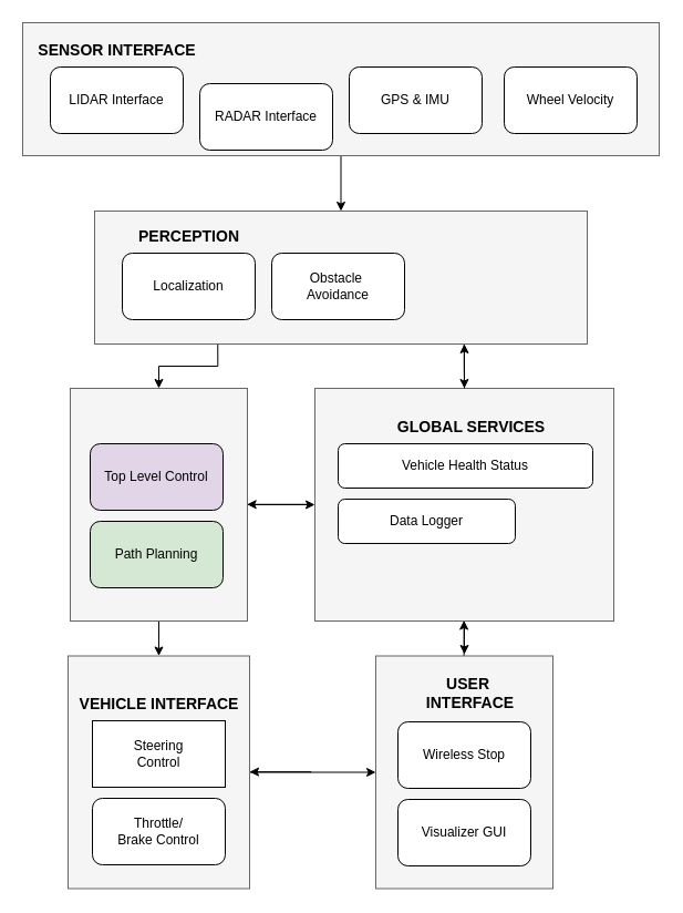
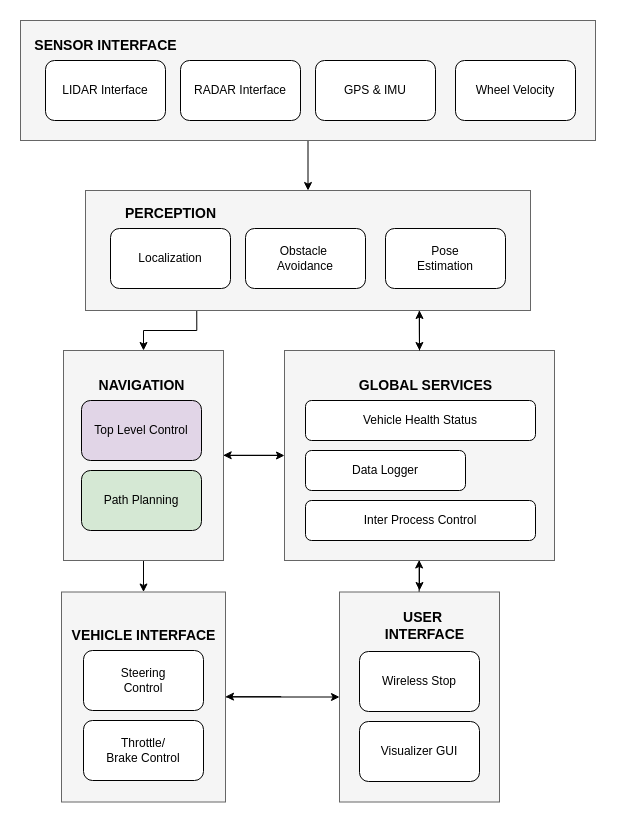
- <mxCell id="17" value="RADAR Interface" style="rounded=1;whiteSpace=wrap;html=1;" vertex="1" parent="1"><mxGeometry x="180" y="75" width="120" height="60" as="geometry" /></mxCell>
+ <mxCell id="17" value="RADAR Interface" style="rounded=1;whiteSpace=wrap;html=1;" vertex="1" parent="1"><mxGeometry x="180" y="60" width="120" height="60" as="geometry" /></mxCell>
+ <mxCell id="22" value="Pose &lt;br&gt;Estimation" style="rounded=1;whiteSpace=wrap;html=1;" vertex="1" parent="1"><mxGeometry x="385" y="228" width="120" height="60" as="geometry" /></mxCell>
+ <mxCell id="34" value="&lt;font style=&quot;font-size: 14px;&quot;&gt;&lt;b&gt;NAVIGATION&lt;/b&gt;&lt;/font&gt;" style="text;html=1;align=center;verticalAlign=middle;resizable=0;points=[];autosize=1;strokeColor=none;fillColor=none;" vertex="1" parent="1"><mxGeometry x="86" y="370" width="110" height="30" as="geometry" /></mxCell>
+ <mxCell id="31" value="Inter Process Control" style="rounded=1;whiteSpace=wrap;html=1;" vertex="1" parent="1"><mxGeometry x="305" y="500" width="230" height="40" as="geometry" /></mxCell>
- <mxCell id="25" value="Steering&lt;br&gt;Control" style="whiteSpace=wrap;html=1;rounded=0;" vertex="1" parent="1"><mxGeometry x="83" y="650" width="120" height="60" as="geometry" /></mxCell>
+ <mxCell id="25" value="Steering&lt;br&gt;Control" style="rounded=1;whiteSpace=wrap;html=1;" vertex="1" parent="1"><mxGeometry x="83" y="650" width="120" height="60" as="geometry" /></mxCell>
